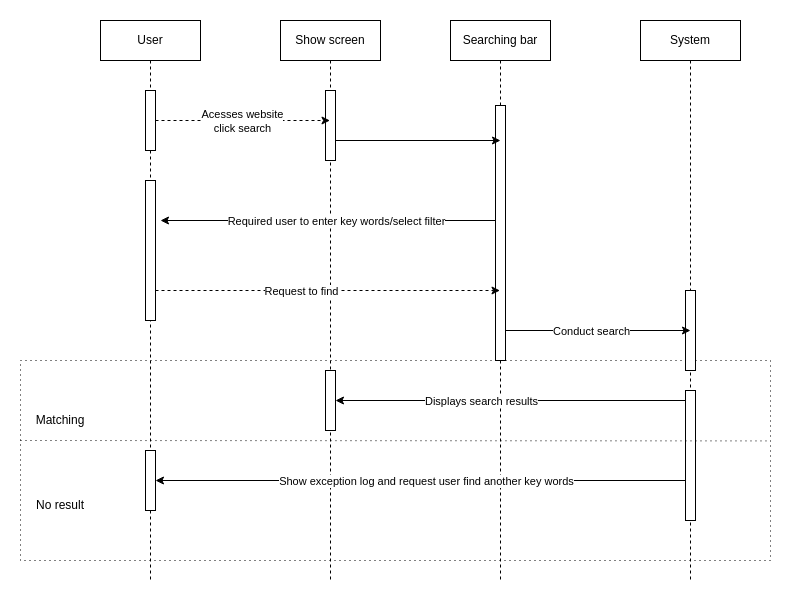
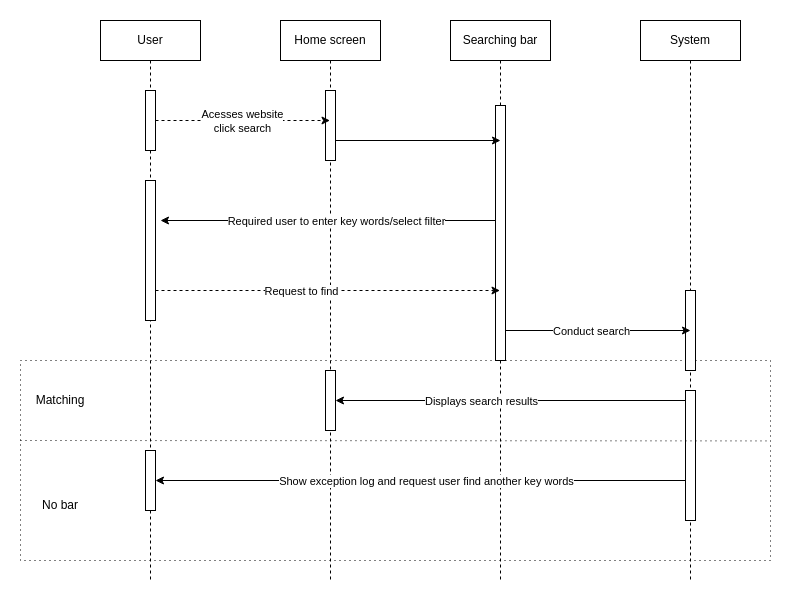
- <mxCell id="10" value="Show screen" style="shape=umlLifeline;perimeter=lifelinePerimeter;whiteSpace=wrap;html=1;container=0;dropTarget=0;collapsible=0;recursiveResize=0;outlineConnect=0;portConstraint=eastwest;newEdgeStyle={&quot;edgeStyle&quot;:&quot;elbowEdgeStyle&quot;,&quot;elbow&quot;:&quot;vertical&quot;,&quot;curved&quot;:0,&quot;rounded&quot;:0};" vertex="1" parent="1"><mxGeometry x="280" y="20" width="100" height="560" as="geometry" /></mxCell>
+ <mxCell id="10" value="Home screen" style="shape=umlLifeline;perimeter=lifelinePerimeter;whiteSpace=wrap;html=1;container=0;dropTarget=0;collapsible=0;recursiveResize=0;outlineConnect=0;portConstraint=eastwest;newEdgeStyle={&quot;edgeStyle&quot;:&quot;elbowEdgeStyle&quot;,&quot;elbow&quot;:&quot;vertical&quot;,&quot;curved&quot;:0,&quot;rounded&quot;:0};" vertex="1" parent="1"><mxGeometry x="280" y="20" width="100" height="560" as="geometry" /></mxCell>
- <mxCell id="30" value="Matching" style="text;html=1;strokeColor=none;fillColor=none;align=center;verticalAlign=middle;whiteSpace=wrap;rounded=0;" vertex="1" parent="1"><mxGeometry x="30" y="405" width="60" height="30" as="geometry" /></mxCell>
+ <mxCell id="30" value="Matching" style="text;html=1;strokeColor=none;fillColor=none;align=center;verticalAlign=middle;whiteSpace=wrap;rounded=0;" vertex="1" parent="1"><mxGeometry x="30" y="385" width="60" height="30" as="geometry" /></mxCell>
- <mxCell id="31" value="No result" style="text;html=1;strokeColor=none;fillColor=none;align=center;verticalAlign=middle;whiteSpace=wrap;rounded=0;" vertex="1" parent="1"><mxGeometry x="30" y="490" width="60" height="30" as="geometry" /></mxCell>
+ <mxCell id="31" value="No bar" style="text;html=1;strokeColor=none;fillColor=none;align=center;verticalAlign=middle;whiteSpace=wrap;rounded=0;" vertex="1" parent="1"><mxGeometry x="30" y="490" width="60" height="30" as="geometry" /></mxCell>
